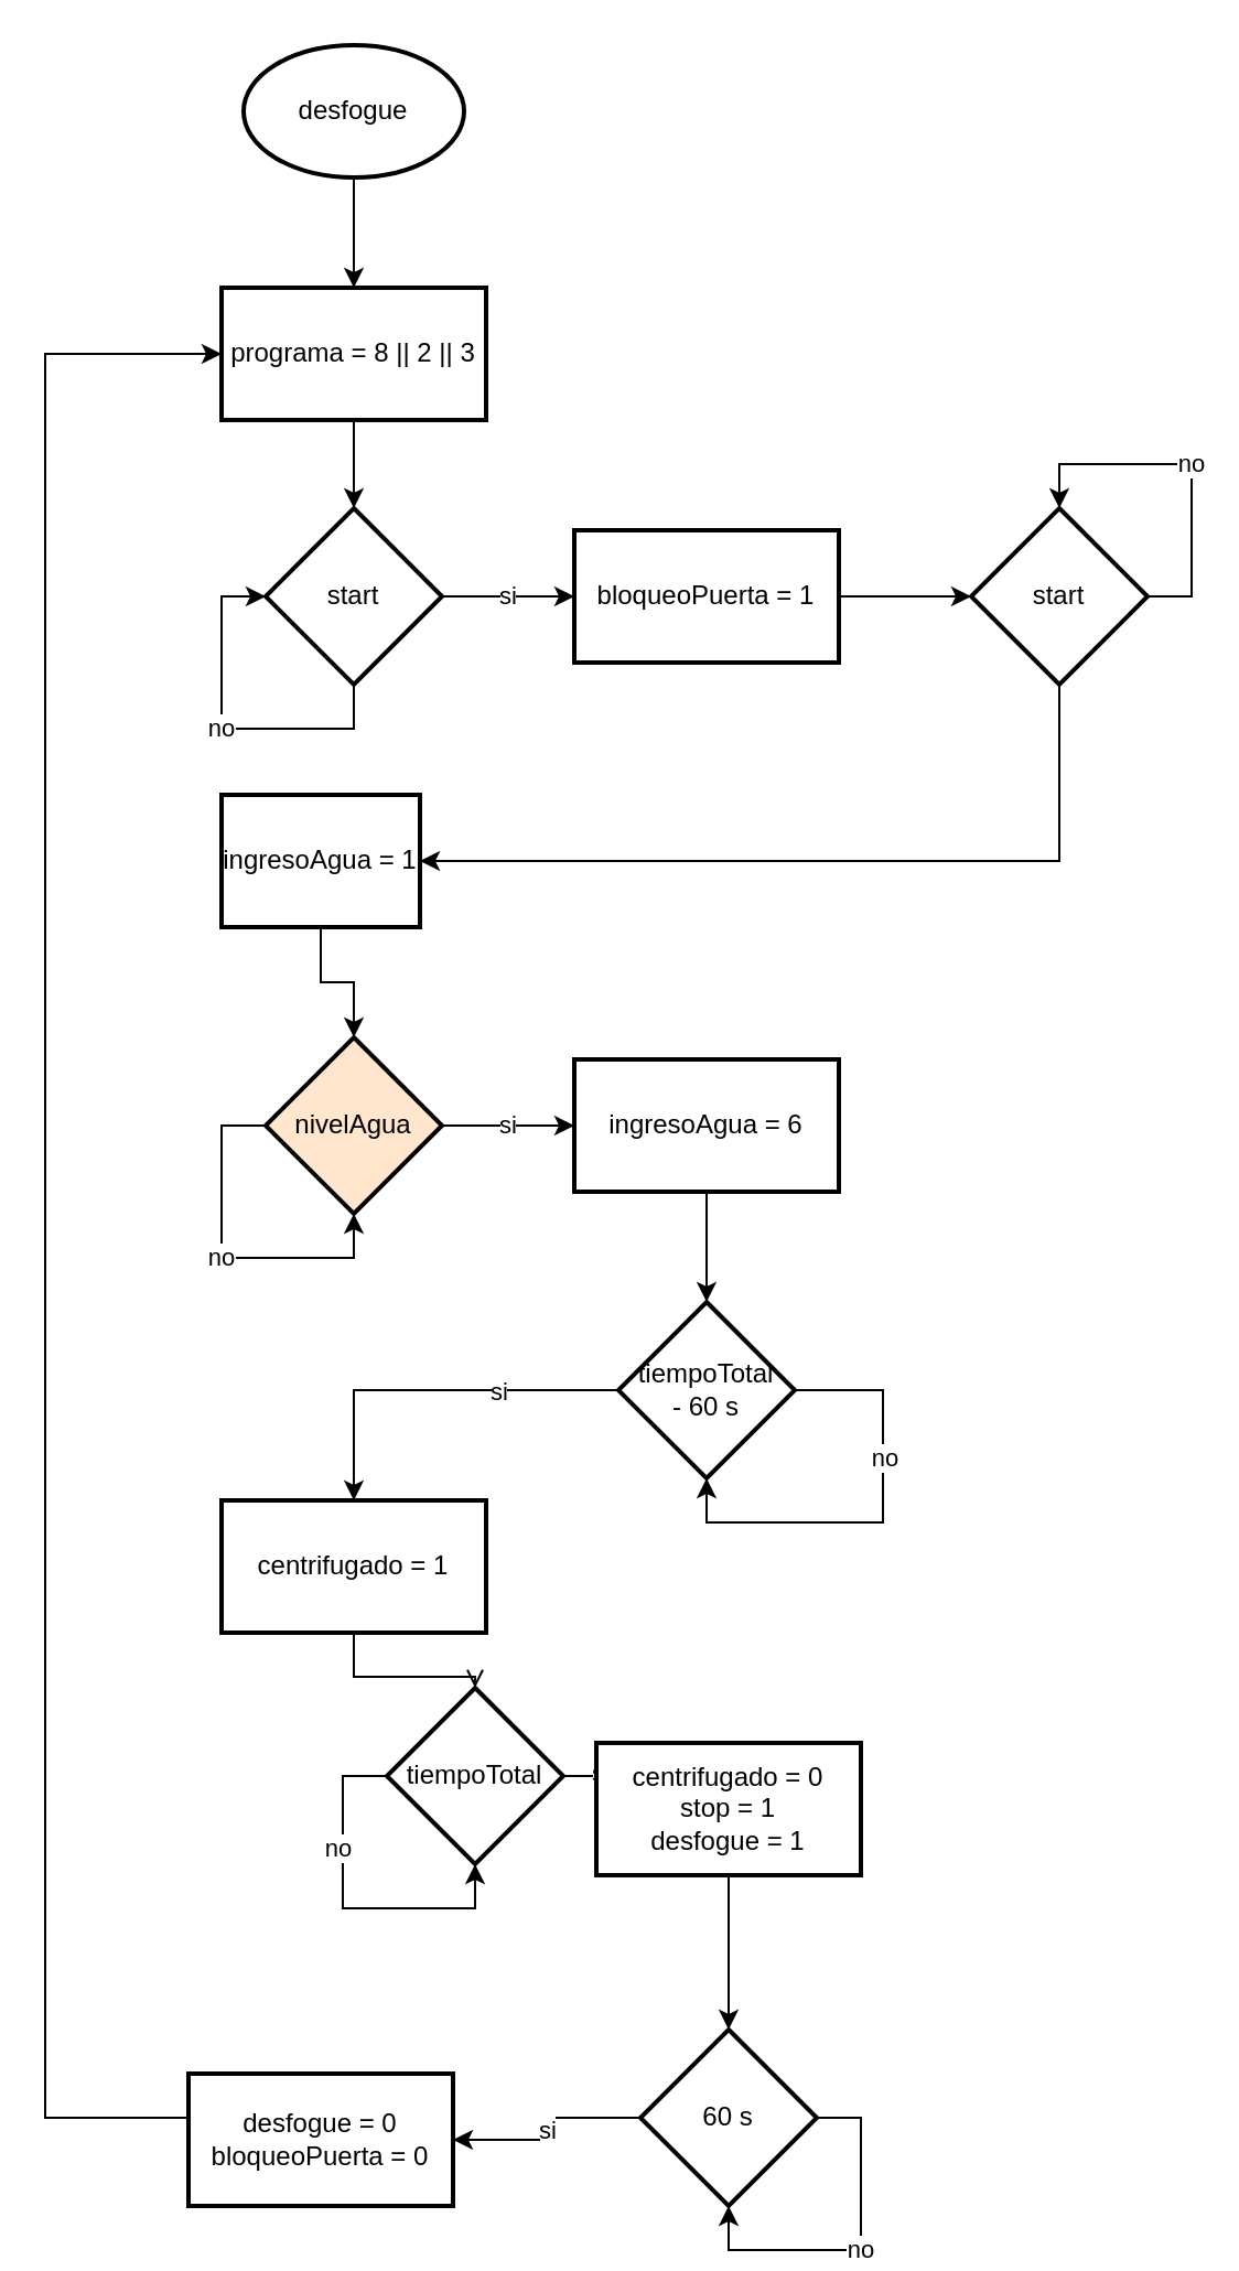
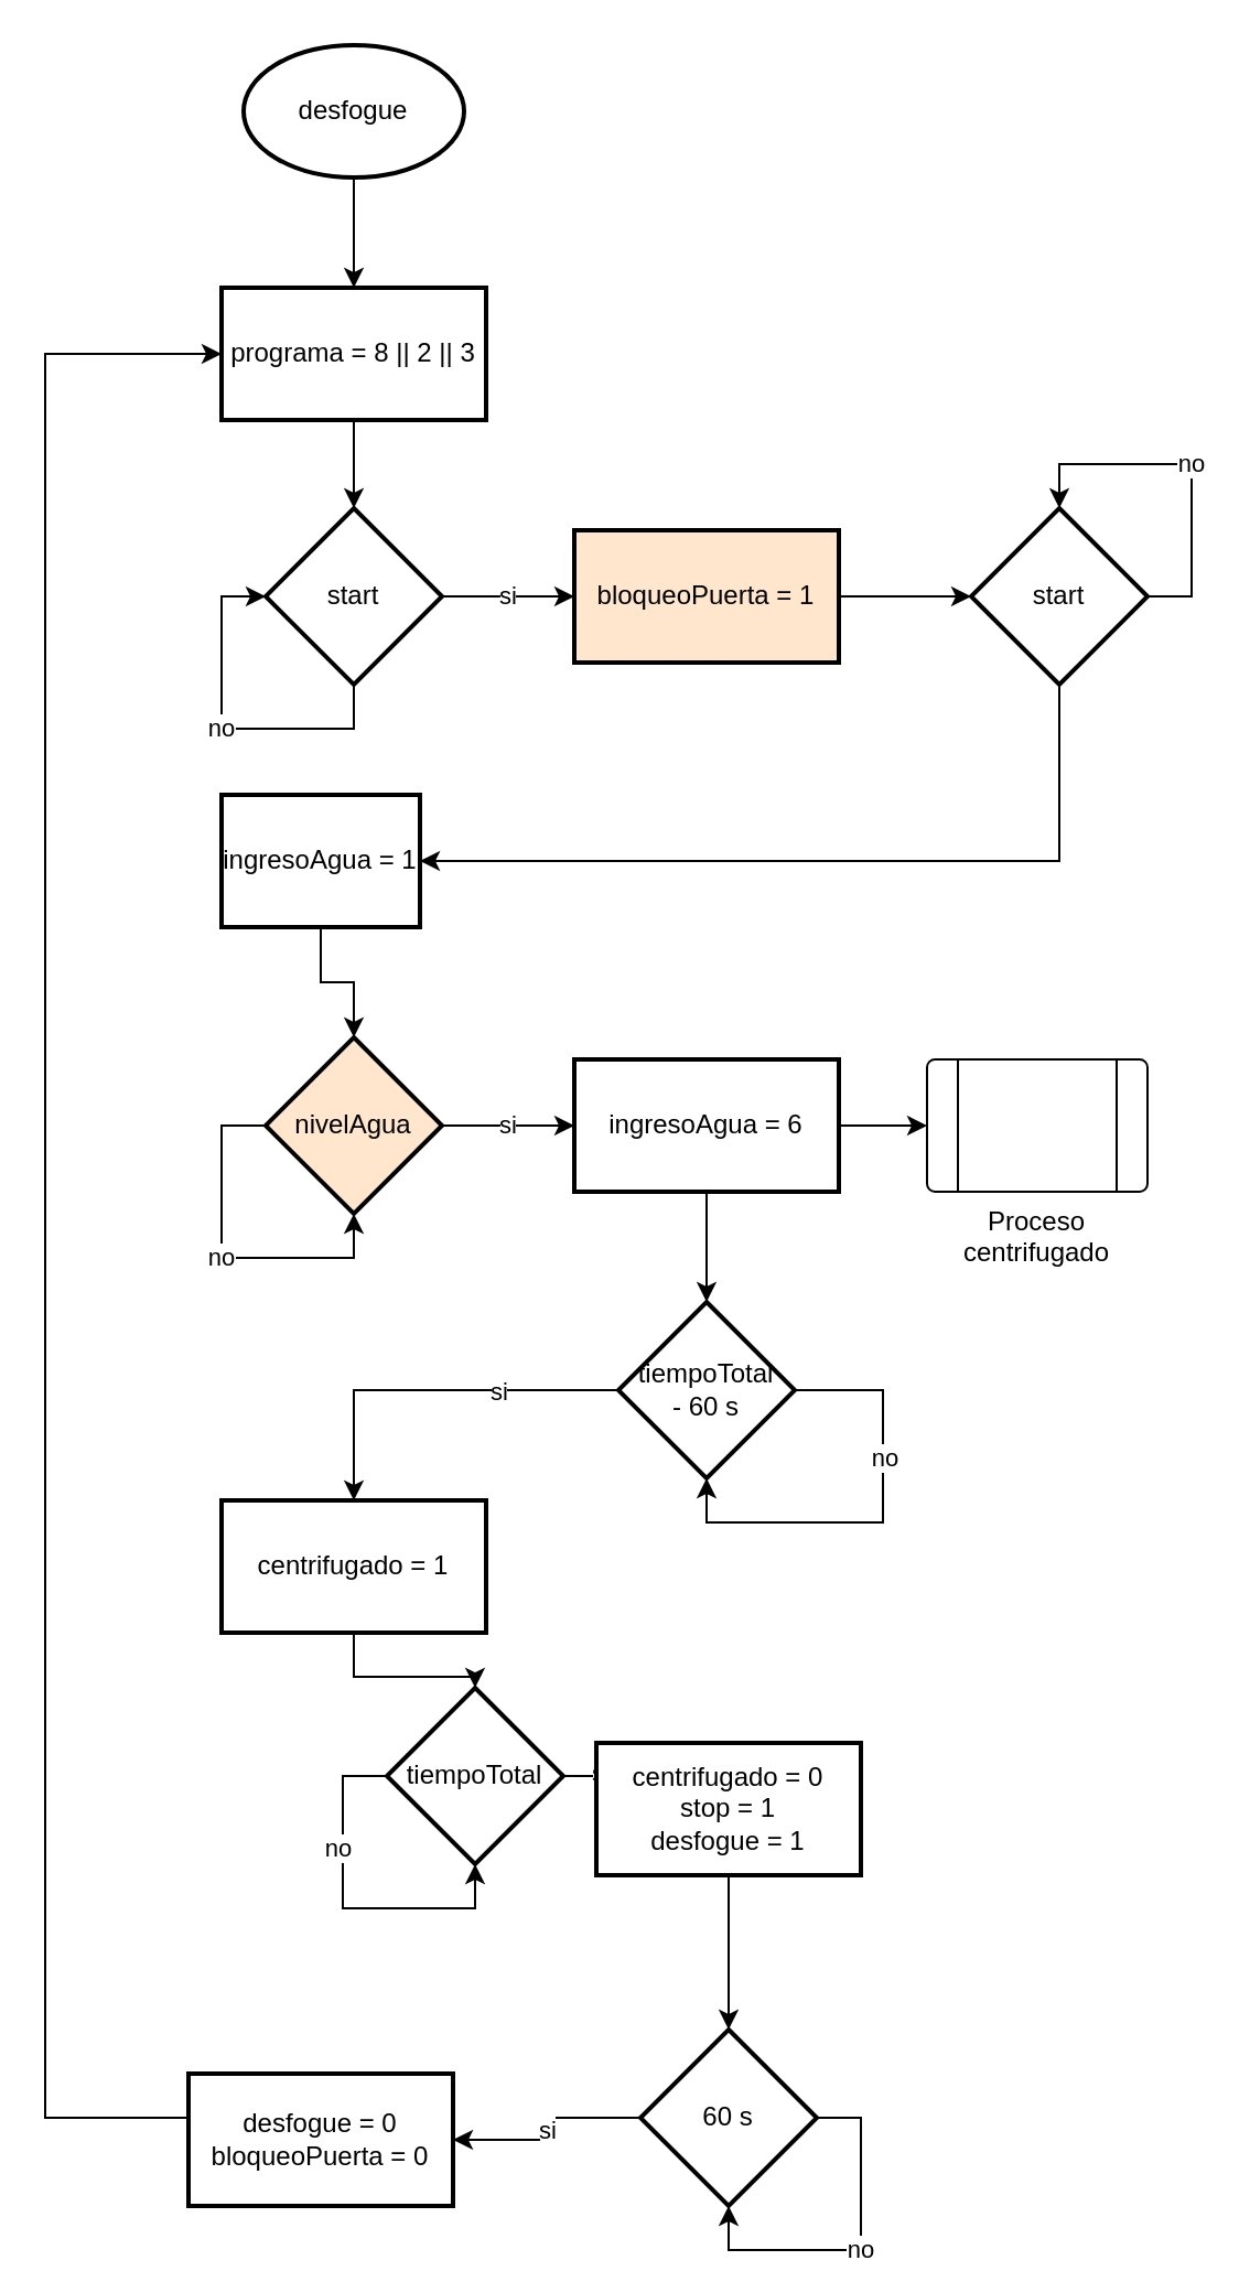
- <mxCell id="35" value="bloqueoPuerta = 1" style="whiteSpace=wrap;html=1;strokeWidth=2;" vertex="1" parent="1"><mxGeometry x="260" y="240" width="120" height="60" as="geometry" /></mxCell>
+ <mxCell id="35" value="bloqueoPuerta = 1" style="whiteSpace=wrap;html=1;strokeWidth=2;fillColor=#ffe6cc;" vertex="1" parent="1"><mxGeometry x="260" y="240" width="120" height="60" as="geometry" /></mxCell>
+ <mxCell id="18" value="" style="edgeStyle=orthogonalEdgeStyle;rounded=0;orthogonalLoop=1;jettySize=auto;html=1;" edge="1" parent="1" source="20" target="21"><mxGeometry relative="1" as="geometry" /></mxCell>
+ <mxCell id="21" value="Proceso centrifugado" style="verticalLabelPosition=bottom;verticalAlign=top;html=1;shape=process;whiteSpace=wrap;rounded=1;size=0.14;arcSize=6;" vertex="1" parent="1"><mxGeometry x="420" y="480" width="100" height="60" as="geometry" /></mxCell>
- <mxCell id="13" value="" style="edgeStyle=orthogonalEdgeStyle;rounded=0;orthogonalLoop=1;jettySize=auto;html=1;endArrow=open;" edge="1" parent="1" source="14" target="24"><mxGeometry relative="1" as="geometry" /></mxCell>
+ <mxCell id="13" value="" style="edgeStyle=orthogonalEdgeStyle;rounded=0;orthogonalLoop=1;jettySize=auto;html=1;" edge="1" parent="1" source="14" target="24"><mxGeometry relative="1" as="geometry" /></mxCell>
